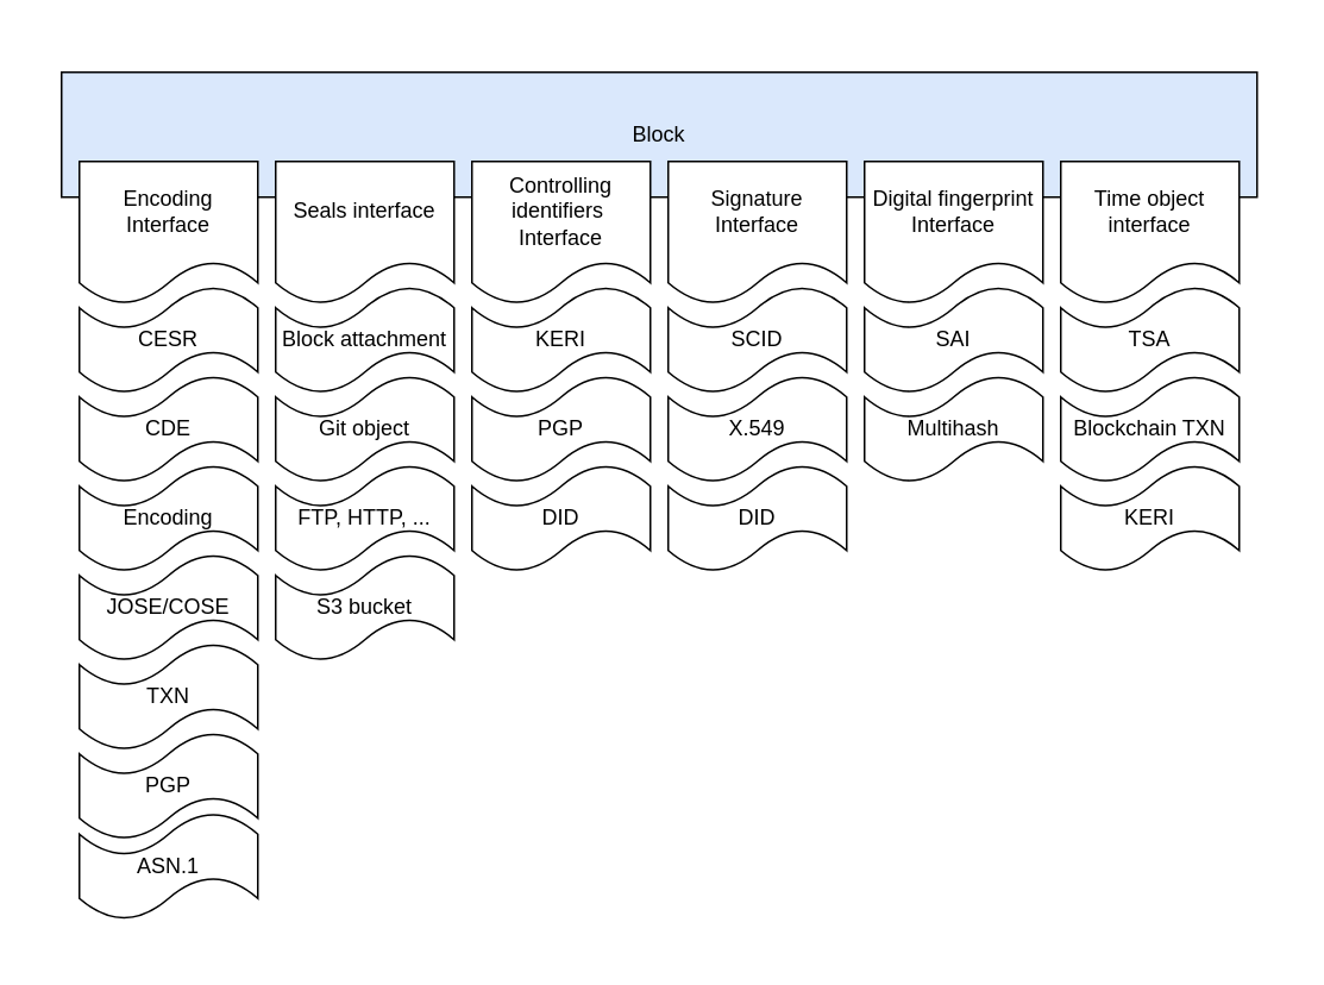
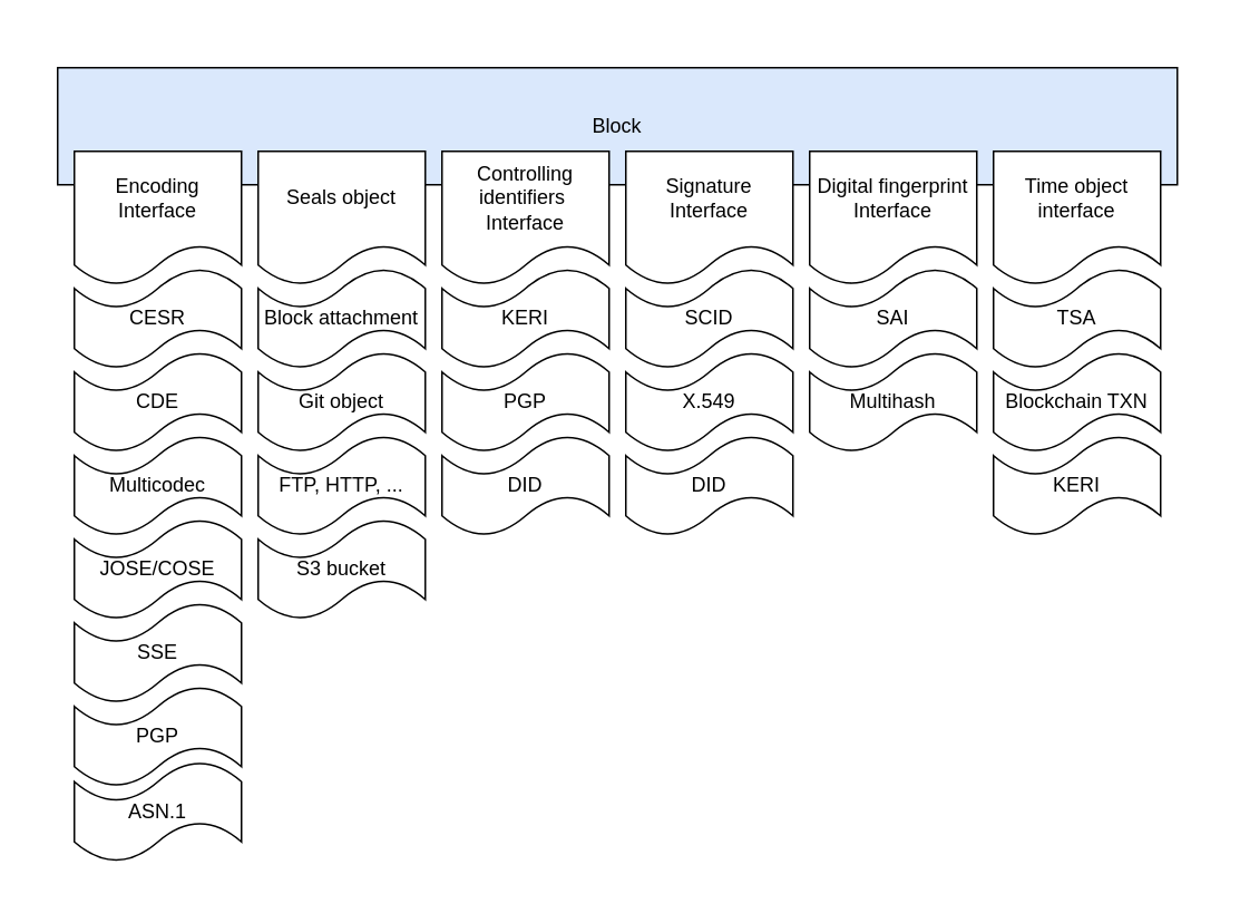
- <mxCell id="4" value="Seals interface" style="shape=document;whiteSpace=wrap;html=1;boundedLbl=1;" parent="1" vertex="1"><mxGeometry x="154" y="90" width="100" height="80" as="geometry" /></mxCell>
+ <mxCell id="4" value="Seals object" style="shape=document;whiteSpace=wrap;html=1;boundedLbl=1;" parent="1" vertex="1"><mxGeometry x="154" y="90" width="100" height="80" as="geometry" /></mxCell>
- <mxCell id="18" value="Encoding" style="shape=tape;whiteSpace=wrap;html=1;" parent="1" vertex="1"><mxGeometry x="44" y="260" width="100" height="60" as="geometry" /></mxCell>
+ <mxCell id="18" value="Multicodec" style="shape=tape;whiteSpace=wrap;html=1;" parent="1" vertex="1"><mxGeometry x="44" y="260" width="100" height="60" as="geometry" /></mxCell>
- <mxCell id="20" value="TXN" style="shape=tape;whiteSpace=wrap;html=1;" parent="1" vertex="1"><mxGeometry x="44" y="360" width="100" height="60" as="geometry" /></mxCell>
+ <mxCell id="20" value="SSE" style="shape=tape;whiteSpace=wrap;html=1;" parent="1" vertex="1"><mxGeometry x="44" y="360" width="100" height="60" as="geometry" /></mxCell>
